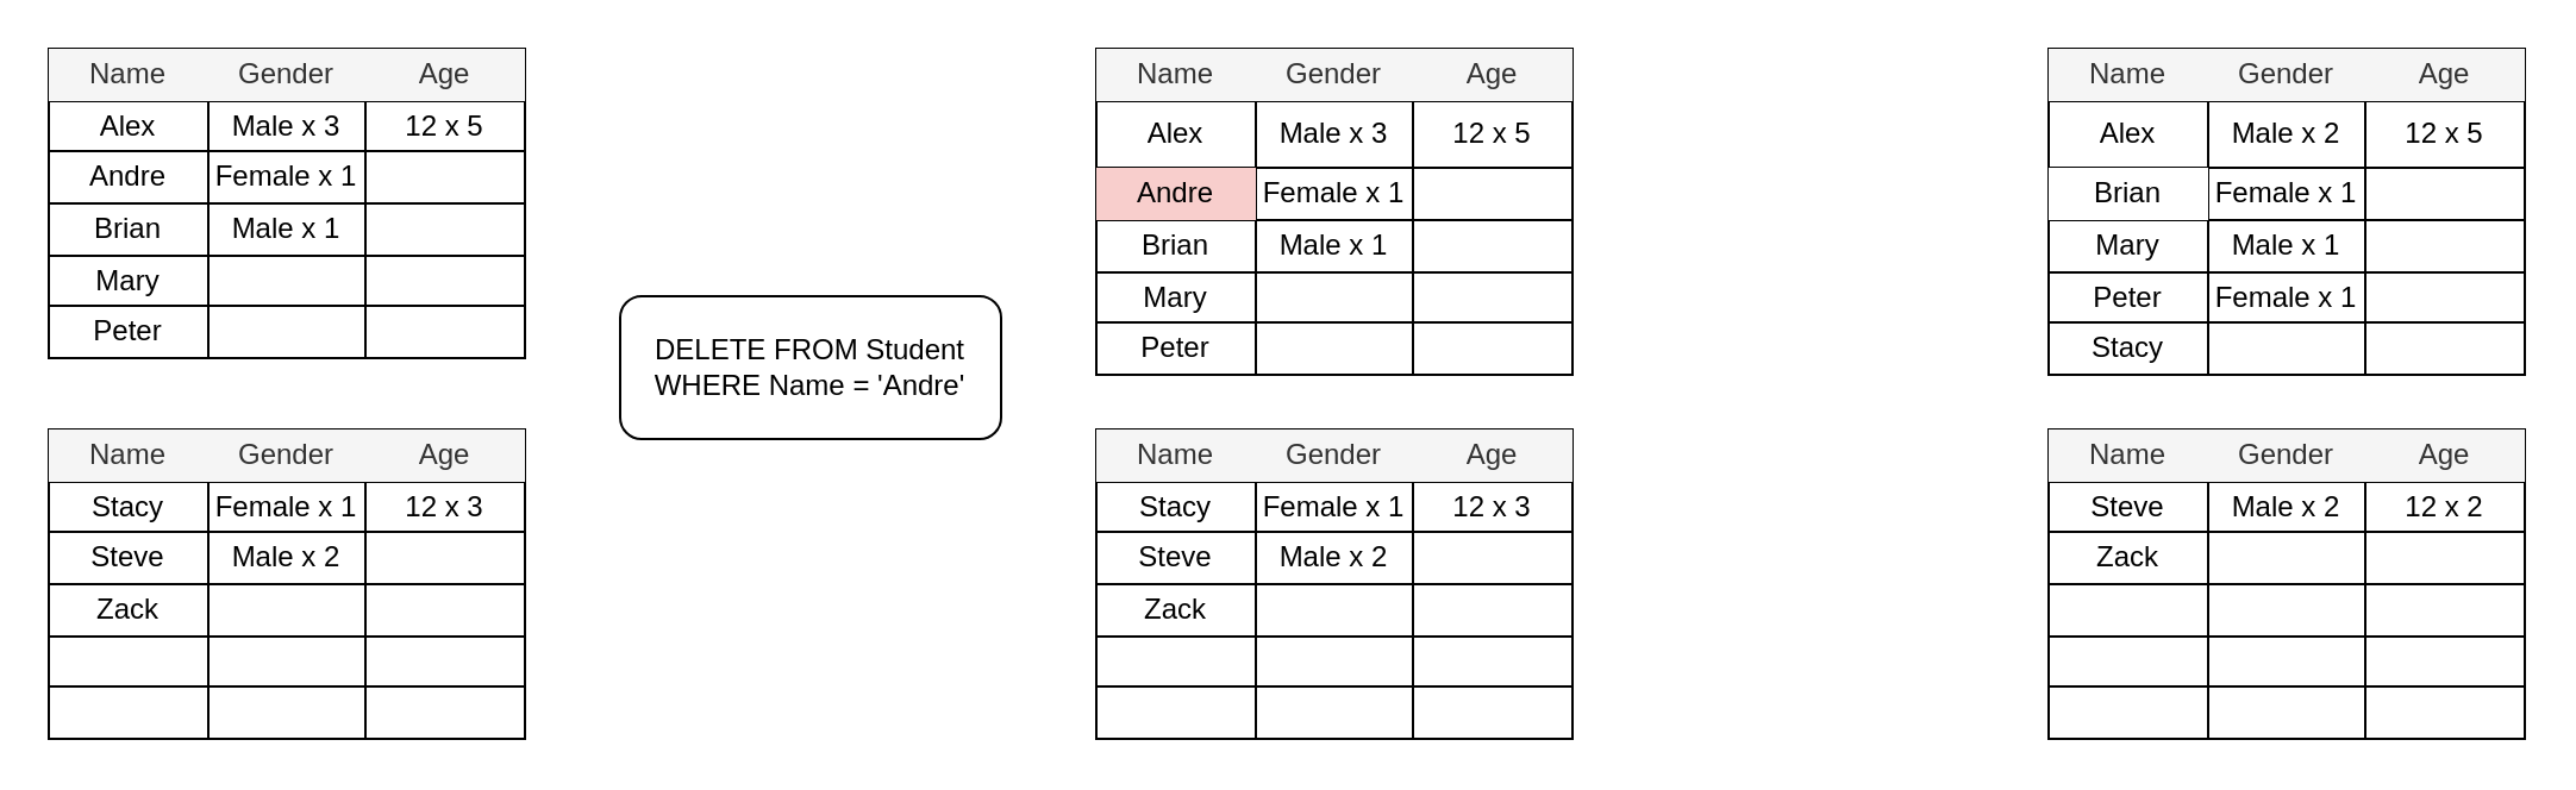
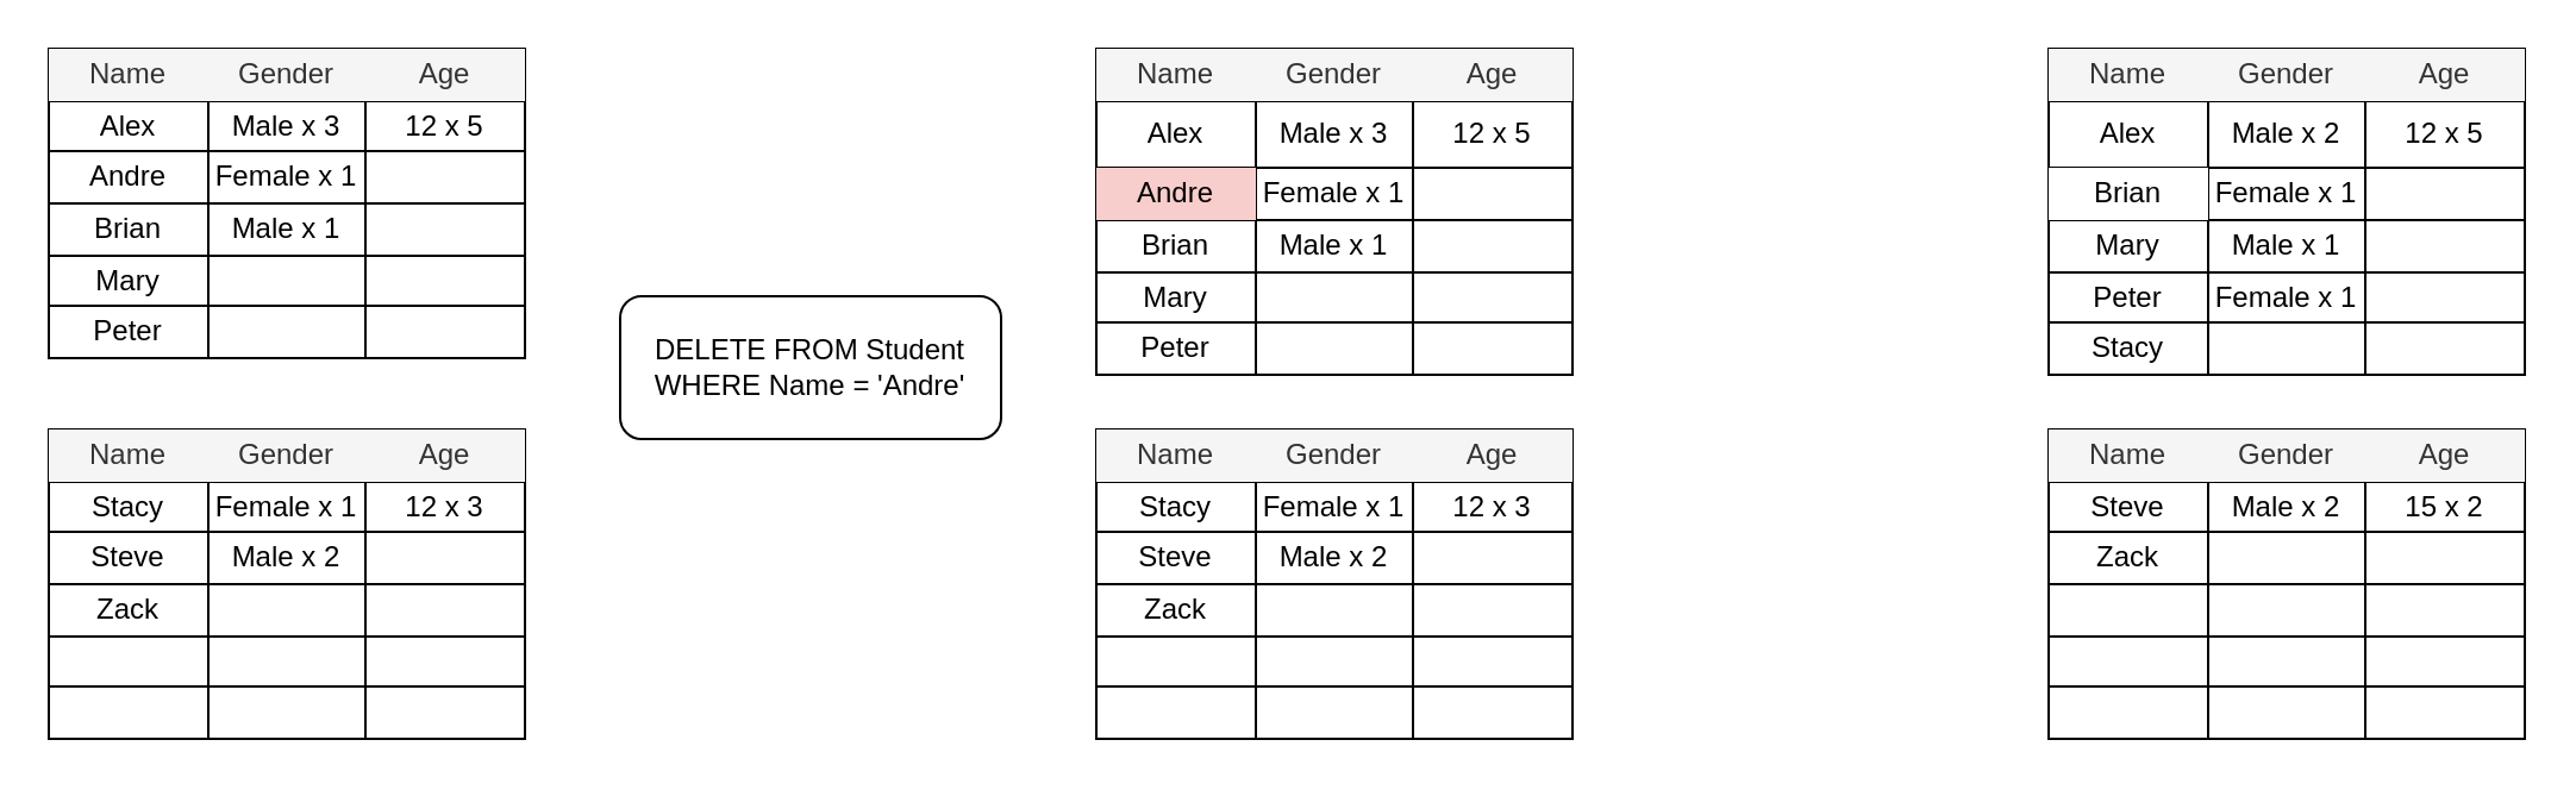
- <mxCell id="136" value="12 x 2" style="shape=partialRectangle;html=1;whiteSpace=wrap;connectable=0;strokeColor=inherit;overflow=hidden;fillColor=none;top=0;left=0;bottom=0;right=0;pointerEvents=1;" vertex="1" parent="133"><mxGeometry x="133" width="67" height="21" as="geometry"><mxRectangle width="67" height="21" as="alternateBounds" /></mxGeometry></mxCell>
+ <mxCell id="136" value="15 x 2" style="shape=partialRectangle;html=1;whiteSpace=wrap;connectable=0;strokeColor=inherit;overflow=hidden;fillColor=none;top=0;left=0;bottom=0;right=0;pointerEvents=1;" vertex="1" parent="133"><mxGeometry x="133" width="67" height="21" as="geometry"><mxRectangle width="67" height="21" as="alternateBounds" /></mxGeometry></mxCell>
